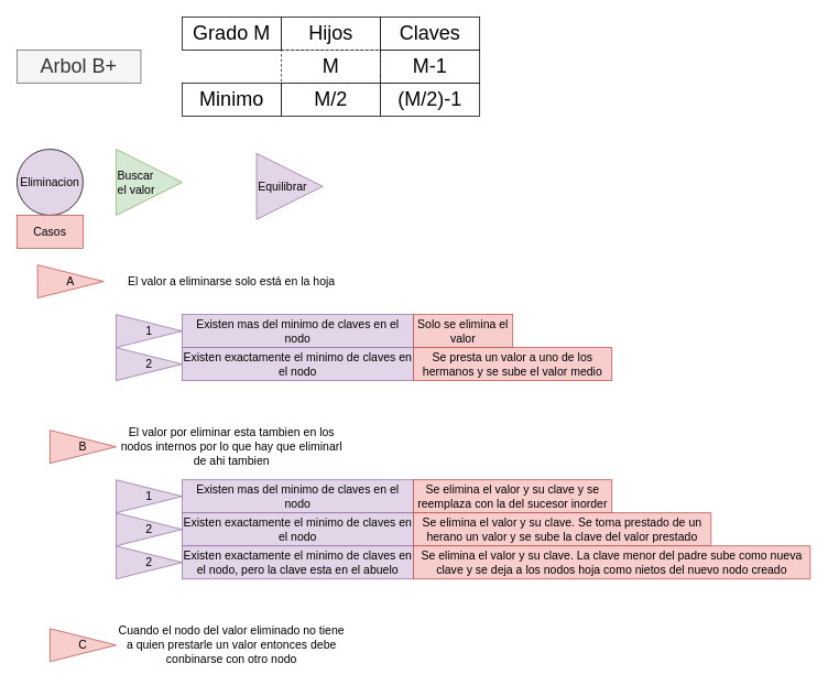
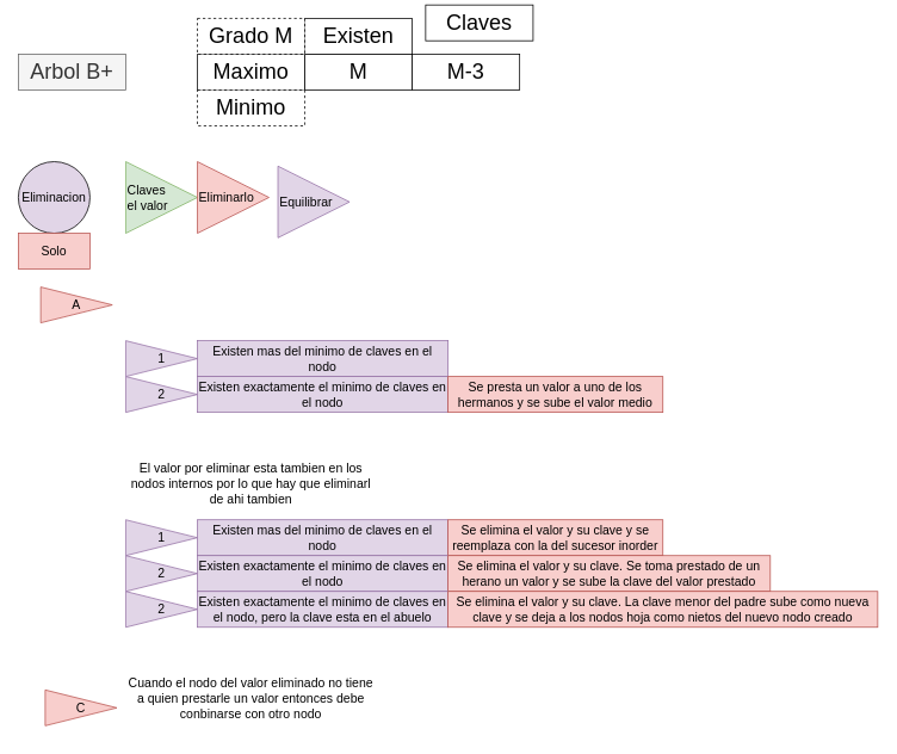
- <mxCell id="11" value="Grado M" style="rounded=0;whiteSpace=wrap;html=1;fontSize=24;" vertex="1" parent="1"><mxGeometry x="220" width="120" height="40" as="geometry" y="20" /></mxCell>
+ <mxCell id="11" value="Grado M" style="rounded=0;whiteSpace=wrap;html=1;fontSize=24;dashed=1;" vertex="1" parent="1"><mxGeometry x="220" width="120" height="40" as="geometry" y="20" /></mxCell>
- <mxCell id="5" value="Hijos" style="rounded=0;whiteSpace=wrap;html=1;fontSize=24;" vertex="1" parent="1"><mxGeometry x="340" width="120" height="40" as="geometry" y="20" /></mxCell>
+ <mxCell id="5" value="Existen" style="rounded=0;whiteSpace=wrap;html=1;fontSize=24;" vertex="1" parent="1"><mxGeometry x="340" width="120" height="40" as="geometry" y="20" /></mxCell>
- <mxCell id="6" value="Claves" style="rounded=0;whiteSpace=wrap;html=1;fontSize=24;" vertex="1" parent="1"><mxGeometry x="460" width="120" height="40" as="geometry" y="20" /></mxCell>
+ <mxCell id="6" value="Claves" style="rounded=0;whiteSpace=wrap;html=1;fontSize=24;" vertex="1" parent="1"><mxGeometry x="475" y="5" width="120" height="40" as="geometry" /></mxCell>
- <mxCell id="2" value="&lt;font style=&quot;font-size: 24px;&quot;&gt;Arbol B+&lt;/font&gt;" style="text;html=1;align=center;verticalAlign=middle;whiteSpace=wrap;rounded=0;fillColor=#f5f5f5;fontColor=#333333;strokeColor=#666666;" vertex="1" parent="1"><mxGeometry x="20" y="60" width="150" height="40" as="geometry" /></mxCell>
+ <mxCell id="2" value="&lt;font style=&quot;font-size: 24px;&quot;&gt;Arbol B+&lt;/font&gt;" style="text;html=1;align=center;verticalAlign=middle;whiteSpace=wrap;rounded=0;fillColor=#f5f5f5;fontColor=#333333;strokeColor=#666666;" vertex="1" parent="1"><mxGeometry x="20" y="60" width="120" height="40" as="geometry" /></mxCell>
+ <mxCell id="3" value="Maximo" style="rounded=0;whiteSpace=wrap;html=1;fontSize=24;" vertex="1" parent="1"><mxGeometry x="220" y="60" width="120" height="40" as="geometry" /></mxCell>
- <mxCell id="7" value="M" style="rounded=0;whiteSpace=wrap;html=1;fontSize=24;dashed=1;" vertex="1" parent="1"><mxGeometry x="340" y="60" width="120" height="40" as="geometry" /></mxCell>
+ <mxCell id="7" value="M" style="rounded=0;whiteSpace=wrap;html=1;fontSize=24;" vertex="1" parent="1"><mxGeometry x="340" y="60" width="120" height="40" as="geometry" /></mxCell>
- <mxCell id="8" value="M-1" style="rounded=0;whiteSpace=wrap;html=1;fontSize=24;" vertex="1" parent="1"><mxGeometry x="460" y="60" width="120" height="40" as="geometry" /></mxCell>
+ <mxCell id="8" value="M-3" style="rounded=0;whiteSpace=wrap;html=1;fontSize=24;" vertex="1" parent="1"><mxGeometry x="460" y="60" width="120" height="40" as="geometry" /></mxCell>
- <mxCell id="4" value="Minimo" style="rounded=0;whiteSpace=wrap;html=1;fontSize=24;" vertex="1" parent="1"><mxGeometry x="220" y="100" width="120" height="40" as="geometry" /></mxCell>
+ <mxCell id="4" value="Minimo" style="rounded=0;whiteSpace=wrap;html=1;fontSize=24;dashed=1;" vertex="1" parent="1"><mxGeometry x="220" y="100" width="120" height="40" as="geometry" /></mxCell>
- <mxCell id="10" value="M/2" style="rounded=0;whiteSpace=wrap;html=1;fontSize=24;" vertex="1" parent="1"><mxGeometry x="340" y="100" width="120" height="40" as="geometry" /></mxCell>
- <mxCell id="9" value="(M/2)-1" style="rounded=0;whiteSpace=wrap;html=1;fontSize=24;" vertex="1" parent="1"><mxGeometry x="460" y="100" width="120" height="40" as="geometry" /></mxCell>
- <mxCell id="15" value="Buscar &lt;br&gt;el valor" style="triangle;whiteSpace=wrap;html=1;fontSize=14;align=left;fillColor=#d5e8d4;strokeColor=#82b366;" vertex="1" parent="1"><mxGeometry x="140" y="180" width="80" height="80" as="geometry" /></mxCell>
+ <mxCell id="15" value="Claves &lt;br&gt;el valor" style="triangle;whiteSpace=wrap;html=1;fontSize=14;align=left;fillColor=#d5e8d4;strokeColor=#82b366;" vertex="1" parent="1"><mxGeometry x="140" y="180" width="80" height="80" as="geometry" /></mxCell>
+ <mxCell id="16" value="Eliminarlo" style="triangle;whiteSpace=wrap;html=1;fontSize=14;align=left;fillColor=#f8cecc;strokeColor=#b85450;" vertex="1" parent="1"><mxGeometry x="220" y="180" width="80" height="80" as="geometry" /></mxCell>
- <mxCell id="18" value="Casos" style="text;html=1;strokeColor=#b85450;fillColor=#f8cecc;align=center;verticalAlign=middle;whiteSpace=wrap;rounded=0;fontSize=14;" vertex="1" parent="1"><mxGeometry x="20" y="260" width="80" height="40" as="geometry" /></mxCell>
+ <mxCell id="18" value="Solo" style="text;html=1;strokeColor=#b85450;fillColor=#f8cecc;align=center;verticalAlign=middle;whiteSpace=wrap;rounded=0;fontSize=14;" vertex="1" parent="1"><mxGeometry x="20" y="260" width="80" height="40" as="geometry" /></mxCell>
- <mxCell id="14" value="El valor a eliminarse solo está en la hoja" style="text;html=1;strokeColor=none;fillColor=none;align=center;verticalAlign=middle;whiteSpace=wrap;rounded=0;fontSize=14;" vertex="1" parent="1"><mxGeometry x="140" y="300" width="280" height="80" as="geometry" /></mxCell>
- <mxCell id="21" value="Solo se elimina el valor" style="text;html=1;strokeColor=#b85450;fillColor=#f8cecc;align=center;verticalAlign=middle;whiteSpace=wrap;rounded=0;fontSize=14;" vertex="1" parent="1"><mxGeometry x="500" y="380" width="120" height="40" as="geometry" /></mxCell>
- <mxCell id="25" value="B" style="triangle;whiteSpace=wrap;html=1;fontSize=14;align=center;horizontal=1;fillColor=#f8cecc;strokeColor=#b85450;" vertex="1" parent="1"><mxGeometry x="60" y="520" width="80" height="40" as="geometry" /></mxCell>
- <mxCell id="36" value="C" style="triangle;whiteSpace=wrap;html=1;fontSize=14;align=center;horizontal=1;fillColor=#f8cecc;strokeColor=#b85450;" vertex="1" parent="1"><mxGeometry x="60" y="760" width="80" height="40" as="geometry" /></mxCell>
+ <mxCell id="36" value="C" style="triangle;whiteSpace=wrap;html=1;fontSize=14;align=center;horizontal=1;fillColor=#f8cecc;strokeColor=#b85450;" vertex="1" parent="1"><mxGeometry x="50" y="770" width="80" height="40" as="geometry" /></mxCell>
